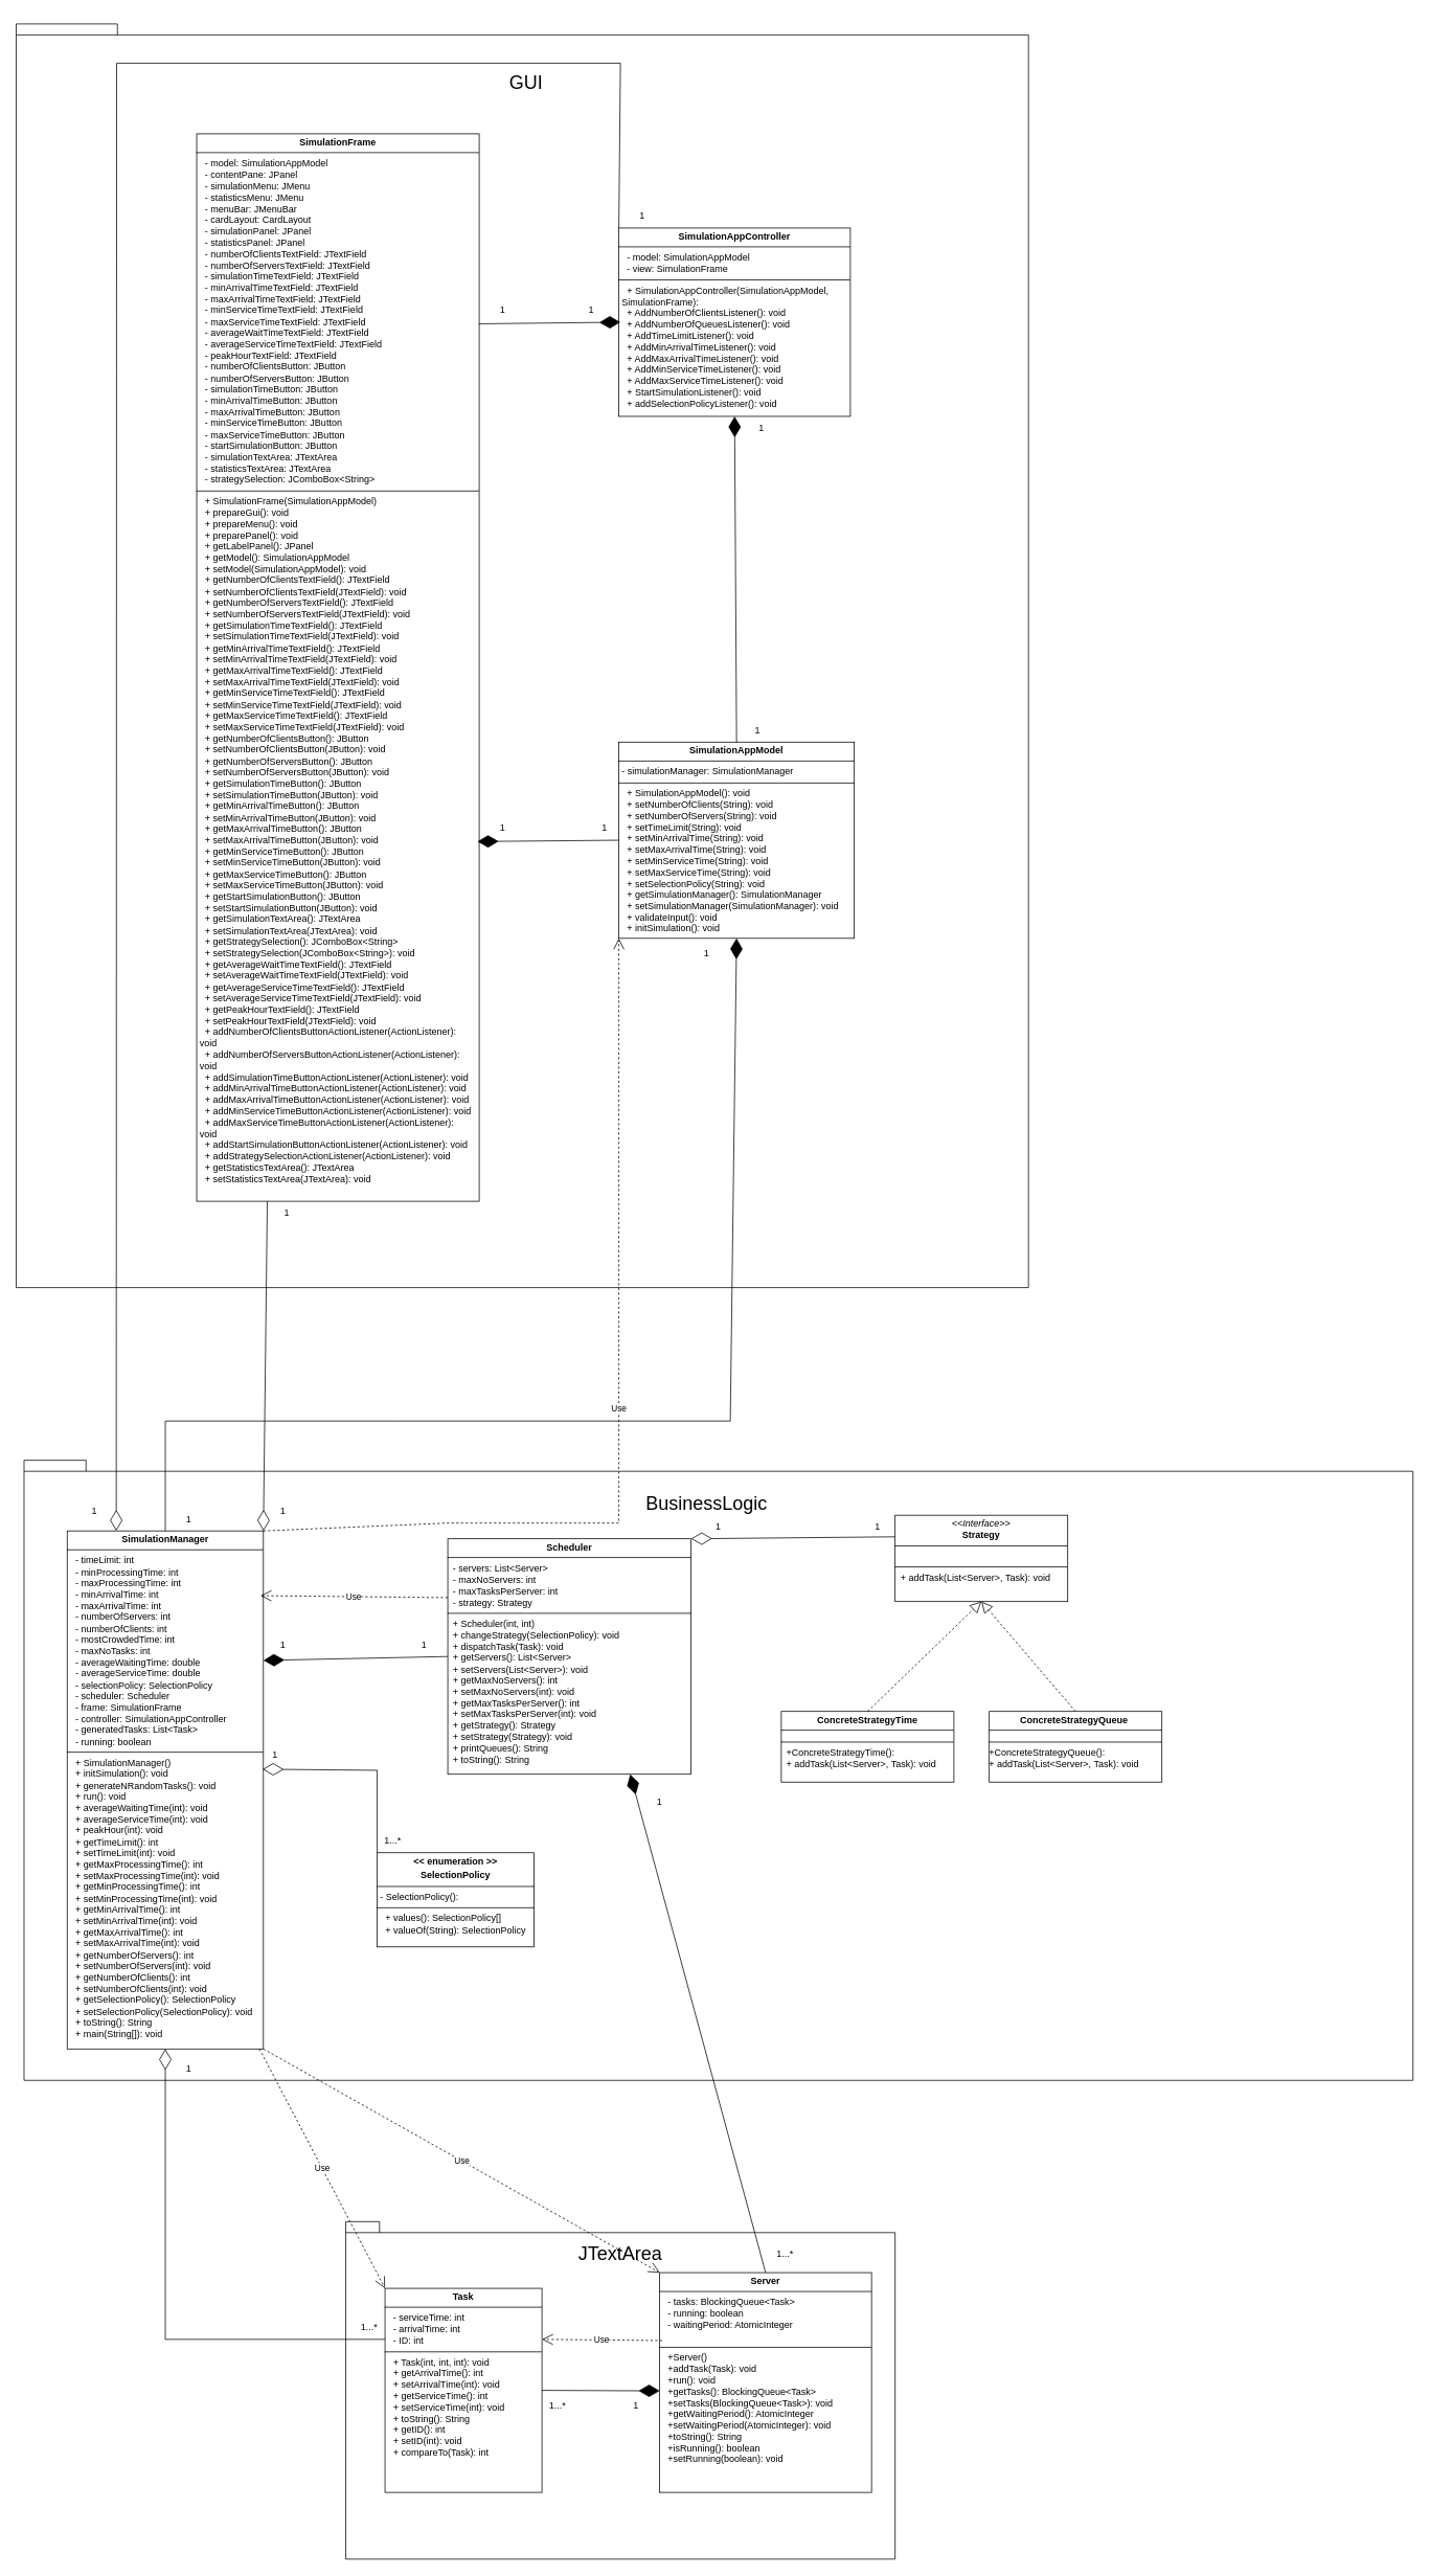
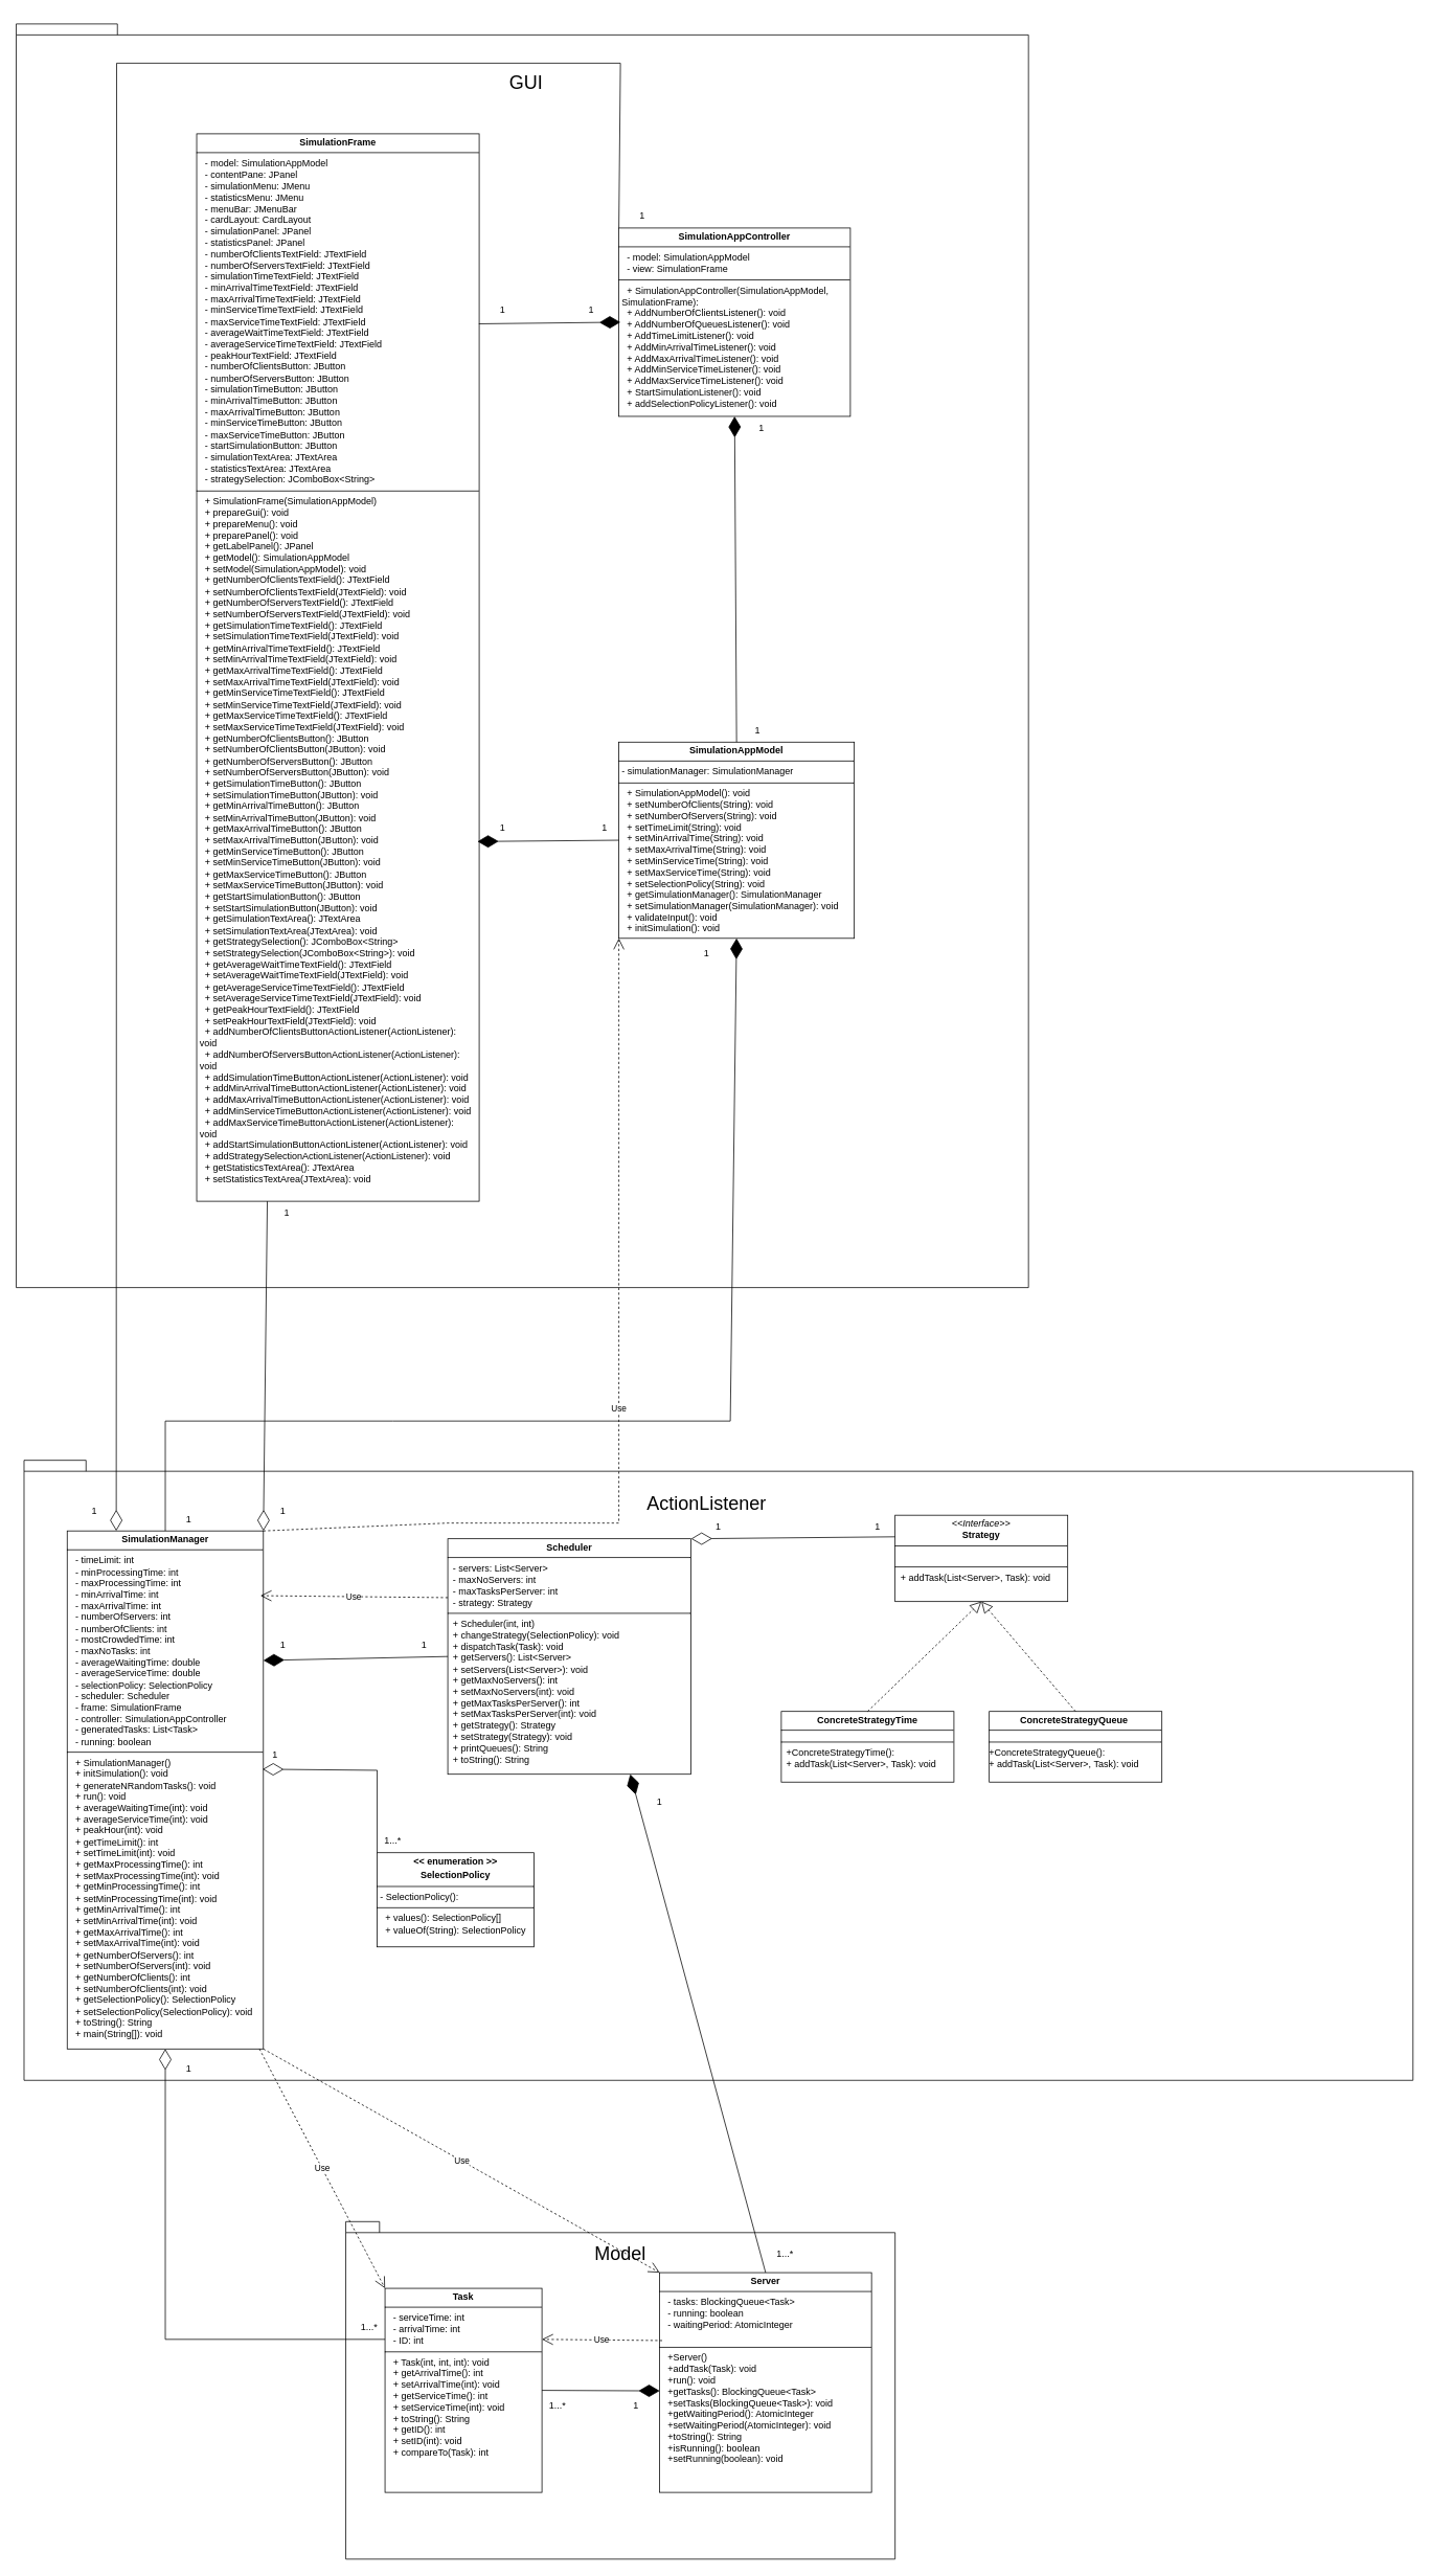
- <mxCell id="16" value="&lt;font style=&quot;font-size: 24px;&quot;&gt;BusinessLogic&lt;/font&gt;" style="text;html=1;align=center;verticalAlign=middle;whiteSpace=wrap;rounded=0;" vertex="1" parent="1"><mxGeometry x="750" y="1870" width="300" height="90" as="geometry" /></mxCell>
+ <mxCell id="16" value="&lt;font style=&quot;font-size: 24px;&quot;&gt;ActionListener&lt;/font&gt;" style="text;html=1;align=center;verticalAlign=middle;whiteSpace=wrap;rounded=0;" vertex="1" parent="1"><mxGeometry x="750" y="1870" width="300" height="90" as="geometry" /></mxCell>
- <mxCell id="17" value="&lt;font style=&quot;font-size: 24px;&quot;&gt;JTextArea&lt;/font&gt;" style="text;html=1;align=center;verticalAlign=middle;whiteSpace=wrap;rounded=0;" vertex="1" parent="1"><mxGeometry x="690" y="2845" width="200" height="51" as="geometry" /></mxCell>
+ <mxCell id="17" value="&lt;font style=&quot;font-size: 24px;&quot;&gt;Model&lt;/font&gt;" style="text;html=1;align=center;verticalAlign=middle;whiteSpace=wrap;rounded=0;" vertex="1" parent="1"><mxGeometry x="690" y="2845" width="200" height="51" as="geometry" /></mxCell>
